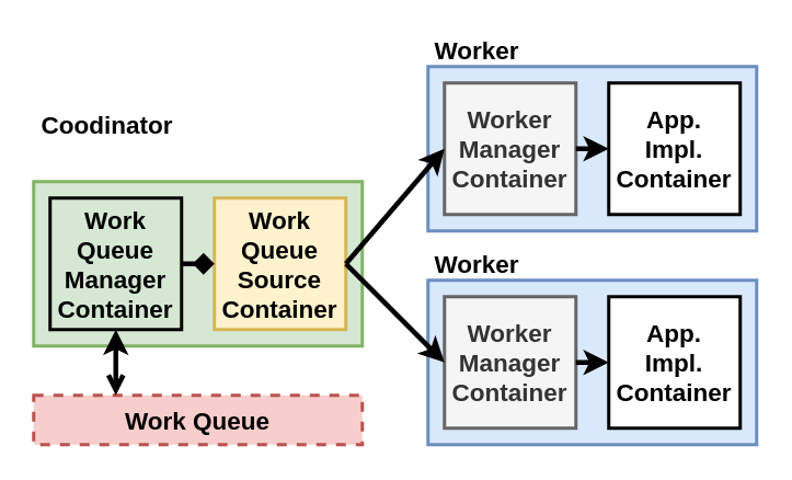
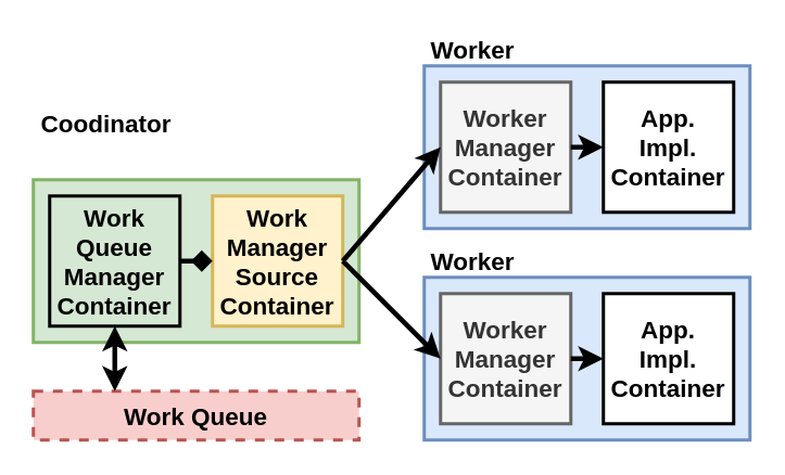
- <mxCell id="14" value="&lt;span style=&quot;font-size: 15px&quot;&gt;&lt;b&gt;Work Queue&lt;br&gt;Source&lt;br&gt;Container&lt;br&gt;&lt;/b&gt;&lt;/span&gt;" style="rounded=0;whiteSpace=wrap;html=1;strokeWidth=2;fillColor=#fff2cc;strokeColor=#d6b656;" vertex="1" parent="1"><mxGeometry x="130" y="120" width="80" height="80" as="geometry" /></mxCell>
+ <mxCell id="14" value="&lt;span style=&quot;font-size: 15px&quot;&gt;&lt;b&gt;Work Manager&lt;br&gt;Source&lt;br&gt;Container&lt;br&gt;&lt;/b&gt;&lt;/span&gt;" style="rounded=0;whiteSpace=wrap;html=1;strokeWidth=2;fillColor=#fff2cc;strokeColor=#d6b656;" vertex="1" parent="1"><mxGeometry x="130" y="120" width="80" height="80" as="geometry" /></mxCell>
- <mxCell id="20" value="" style="endArrow=open;html=1;strokeWidth=3;exitX=0.5;exitY=1;exitDx=0;exitDy=0;entryX=0.25;entryY=0;entryDx=0;entryDy=0;startArrow=classic;startFill=1;" edge="1" parent="1" source="13" target="19"><mxGeometry width="50" height="50" relative="1" as="geometry"><mxPoint x="20" y="340" as="sourcePoint" /><mxPoint x="70" y="290" as="targetPoint" /></mxGeometry></mxCell>
+ <mxCell id="20" value="" style="endArrow=classic;html=1;strokeWidth=3;exitX=0.5;exitY=1;exitDx=0;exitDy=0;entryX=0.25;entryY=0;entryDx=0;entryDy=0;startArrow=classic;startFill=1;" edge="1" parent="1" source="13" target="19"><mxGeometry width="50" height="50" relative="1" as="geometry"><mxPoint x="20" y="340" as="sourcePoint" /><mxPoint x="70" y="290" as="targetPoint" /></mxGeometry></mxCell>
